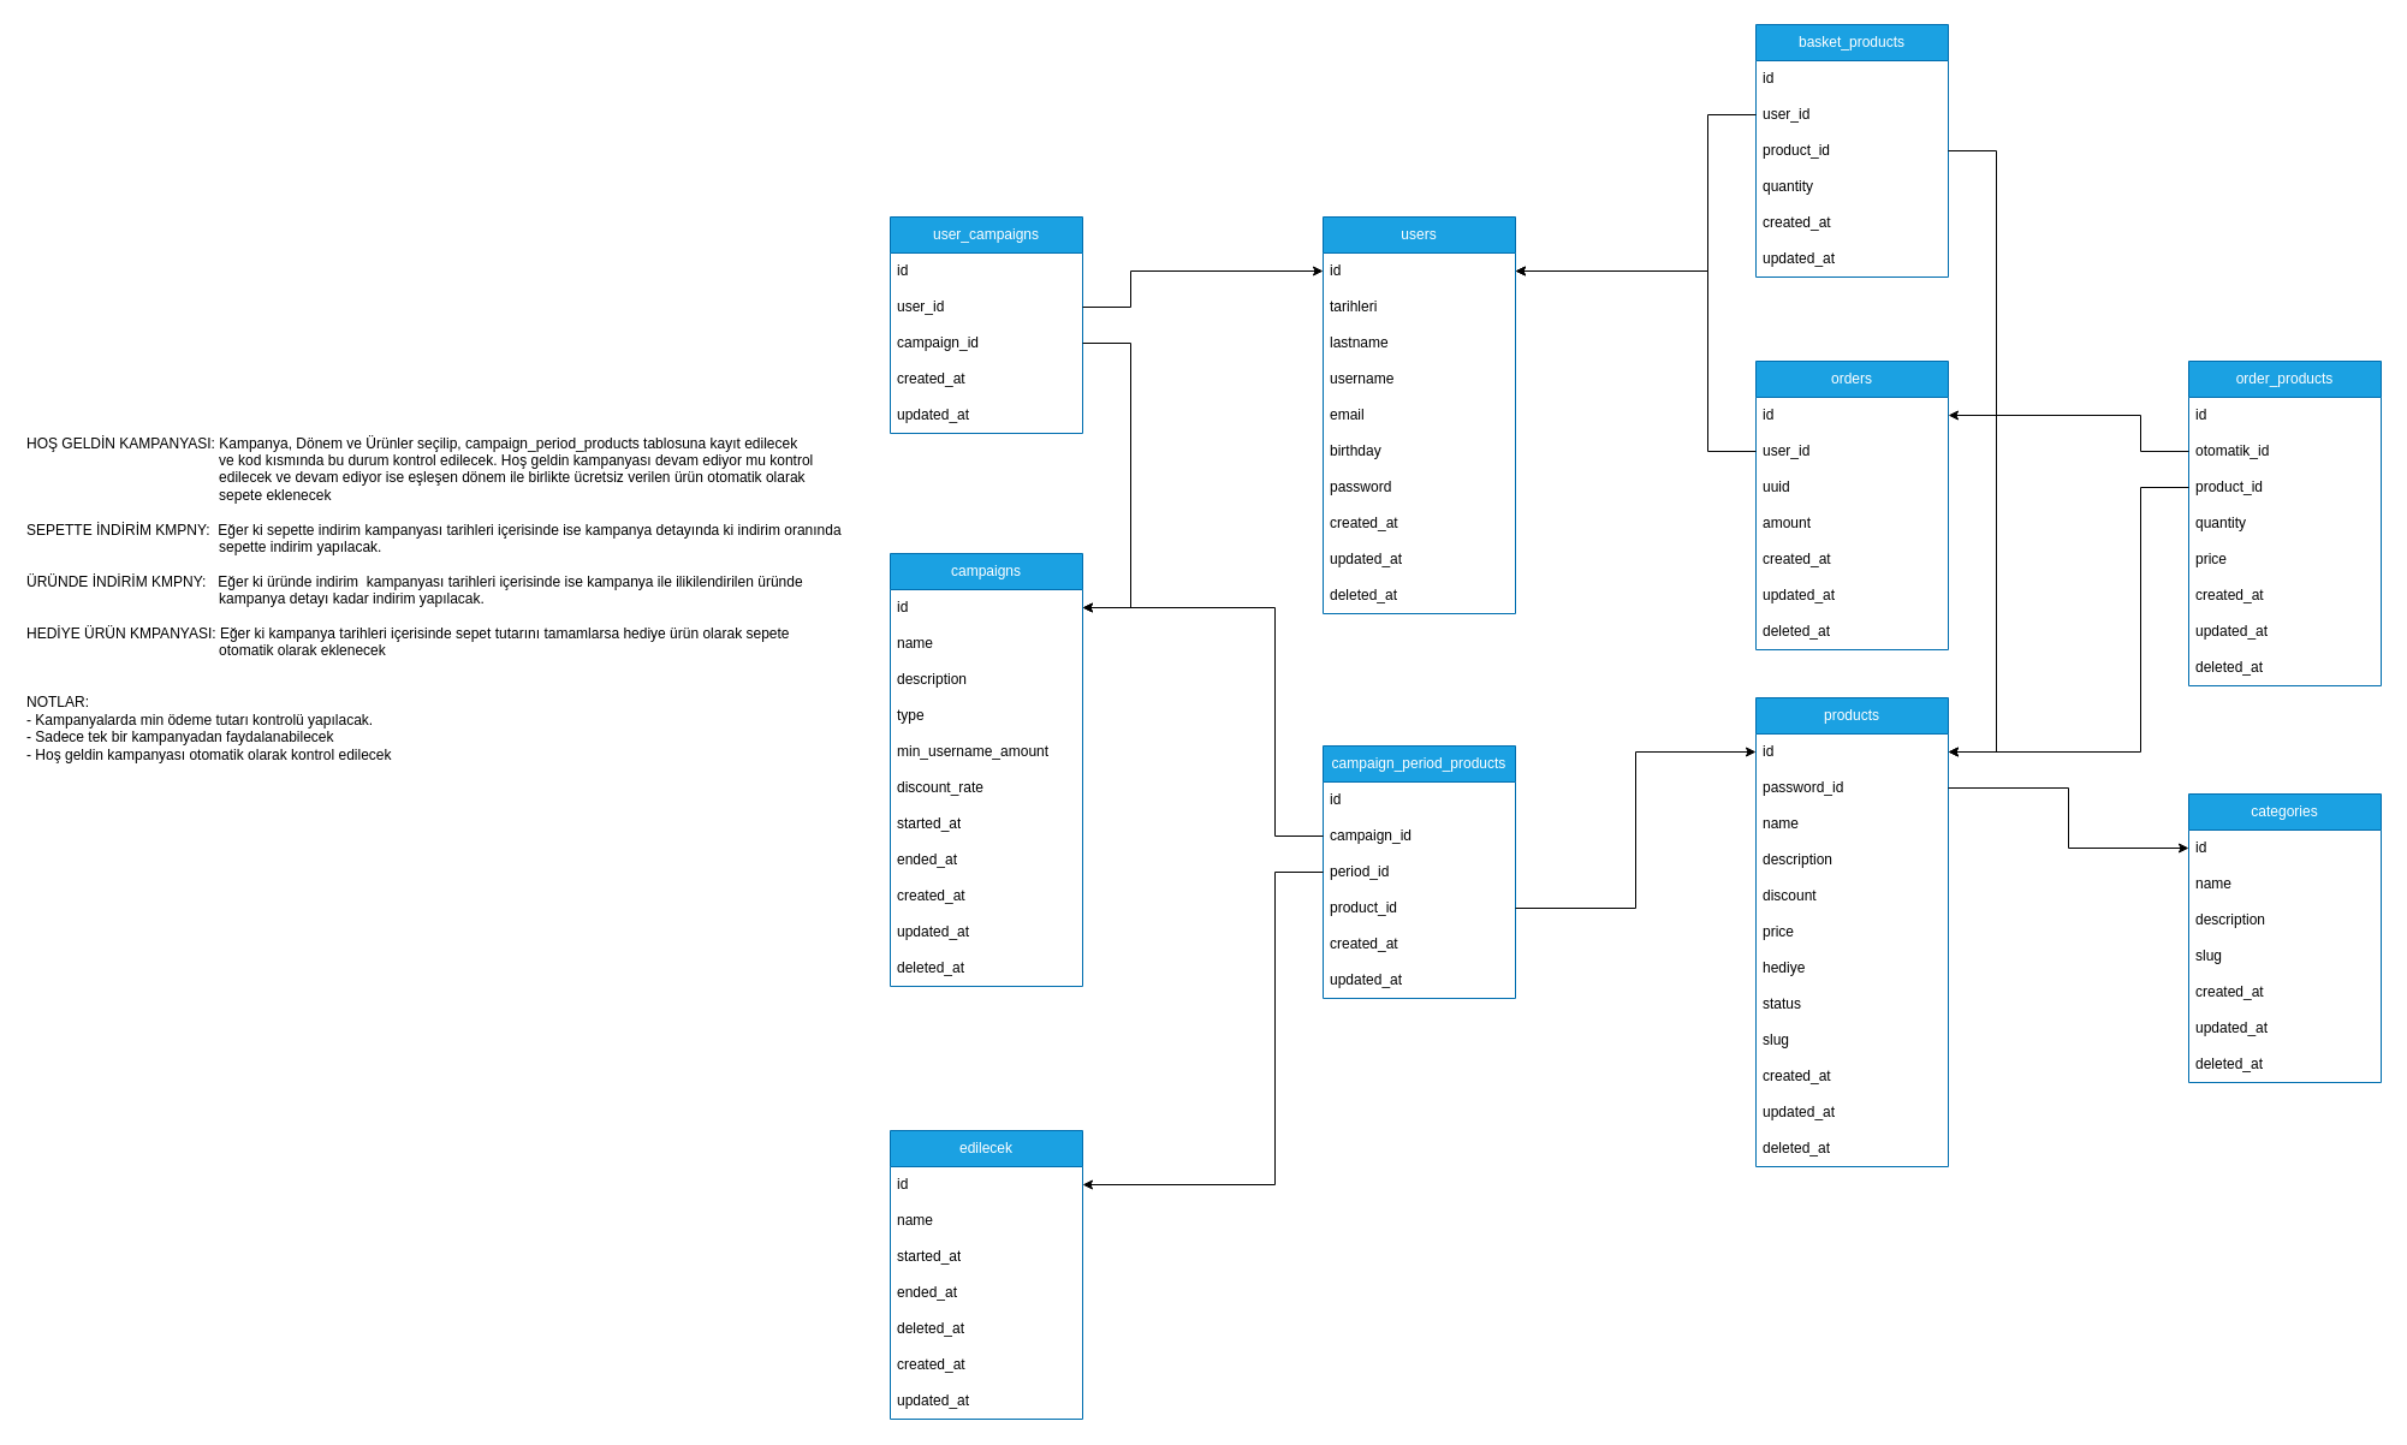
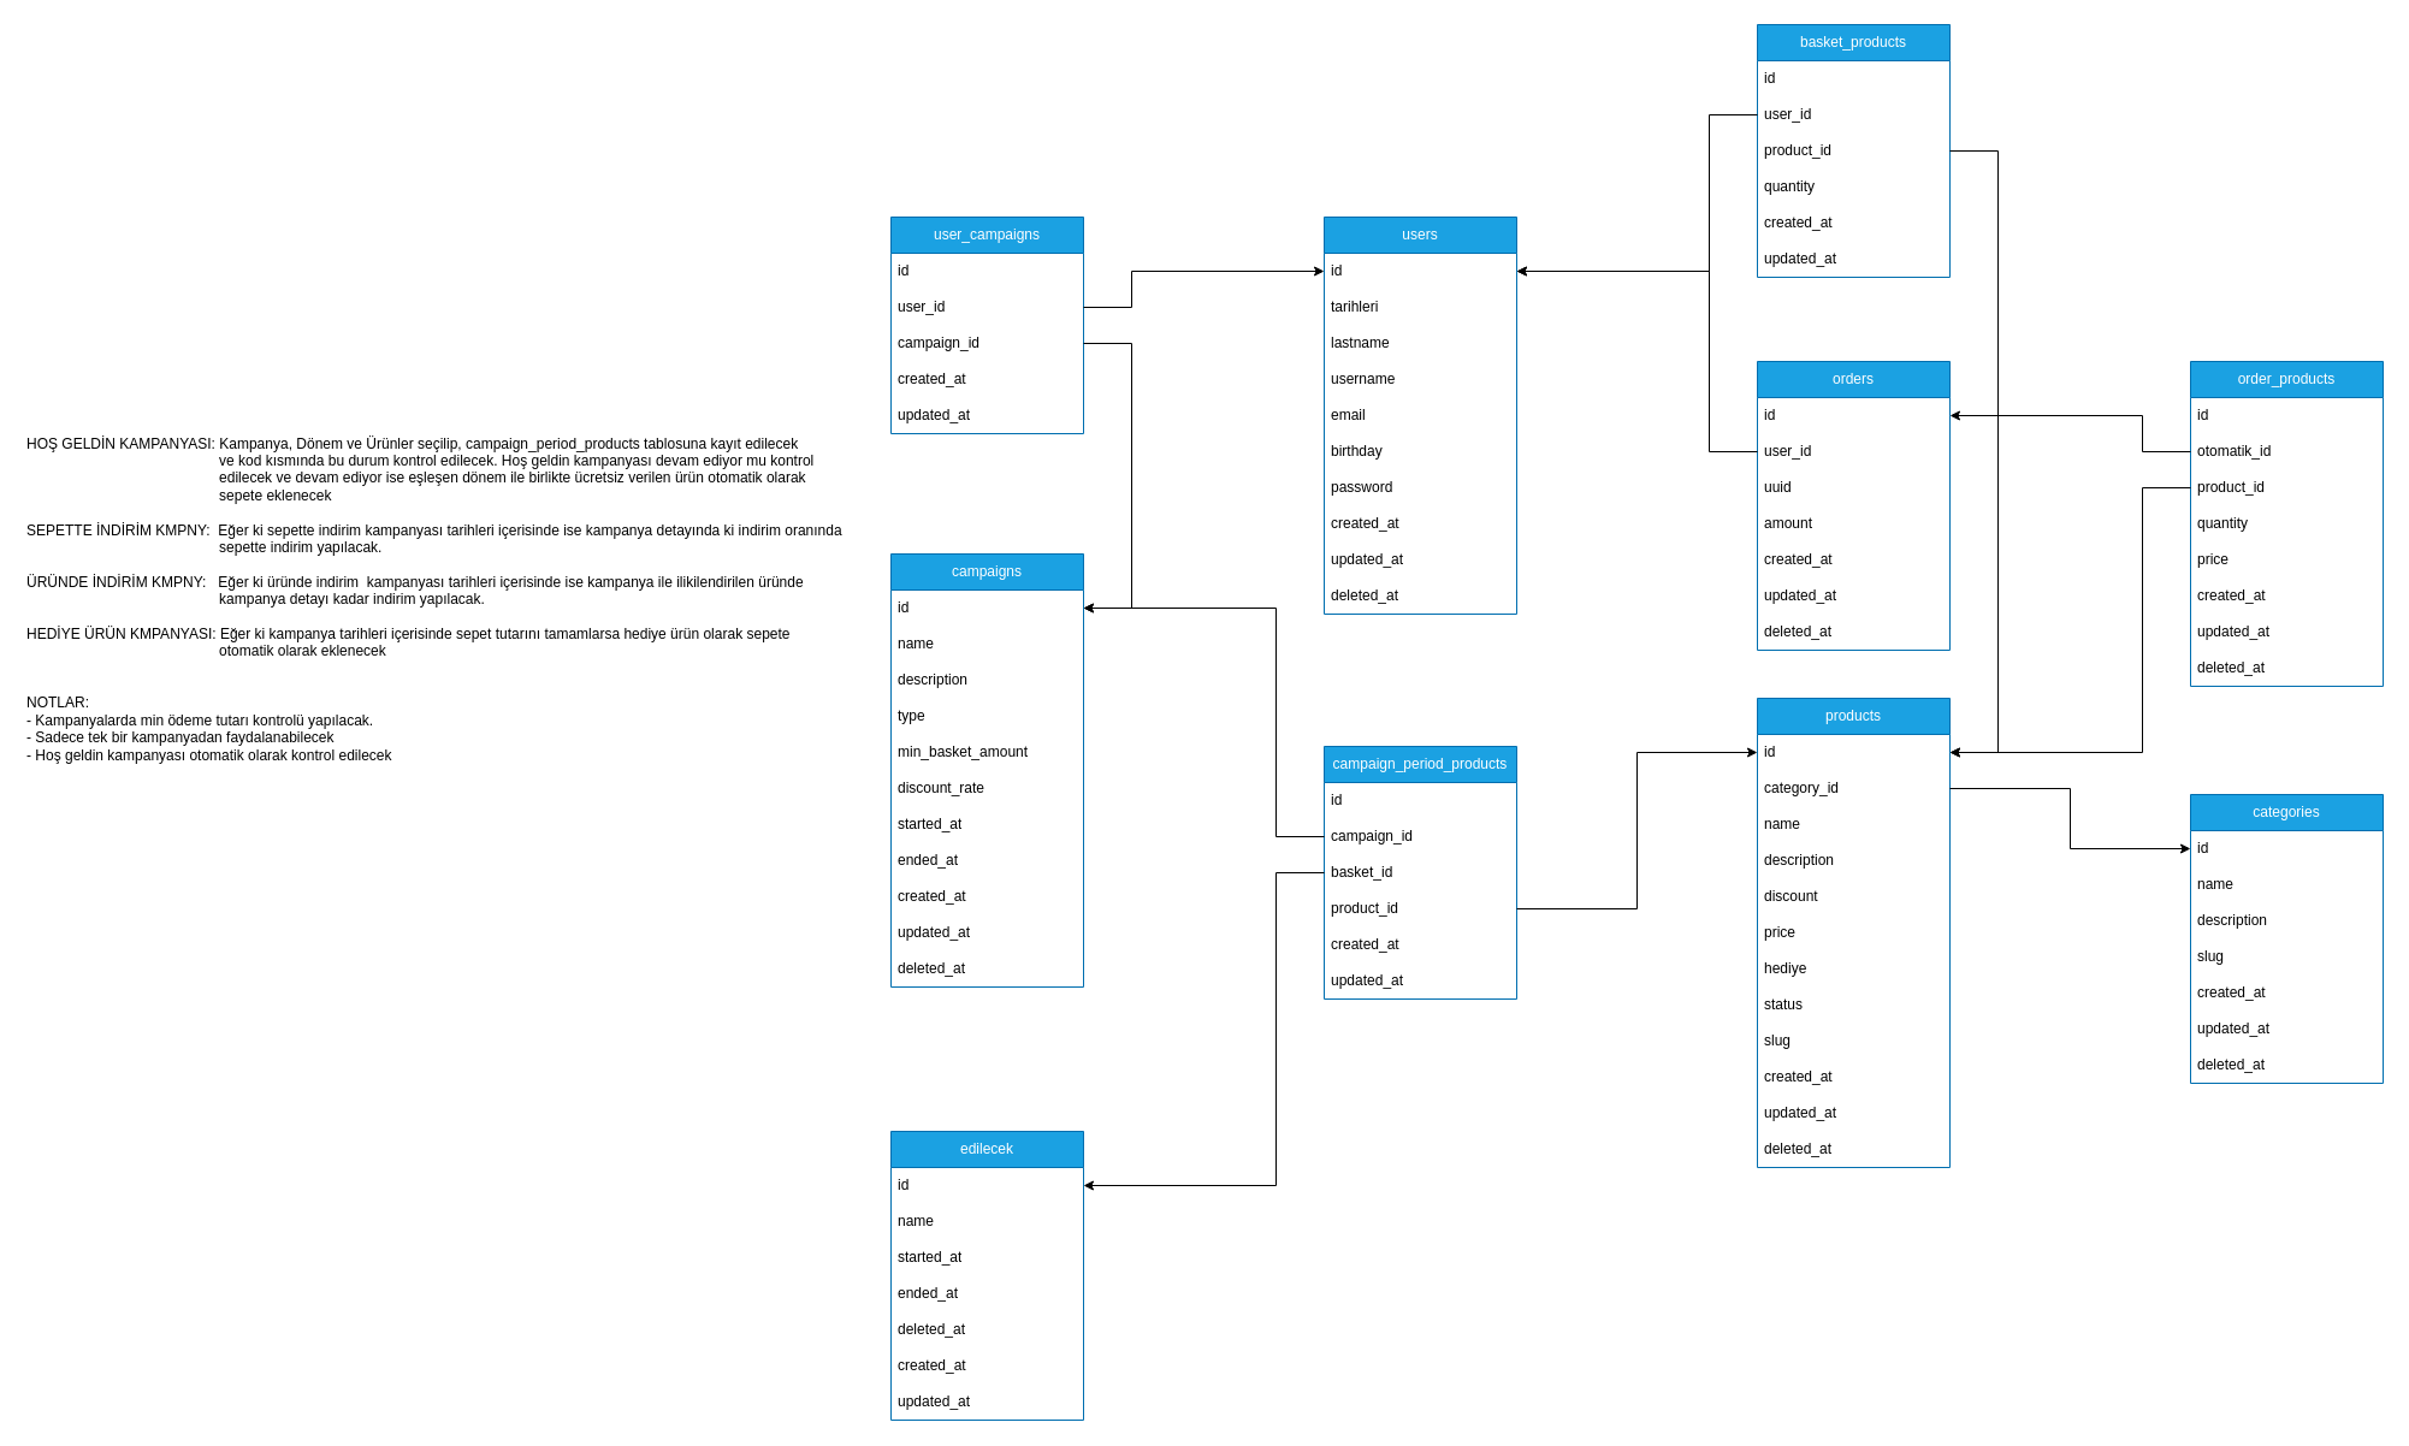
- <mxCell id="63" value="min_username_amount" style="text;strokeColor=none;fillColor=none;align=left;verticalAlign=middle;spacingLeft=4;spacingRight=4;overflow=hidden;points=[[0,0.5],[1,0.5]];portConstraint=eastwest;rotatable=0;whiteSpace=wrap;html=1;" vertex="1" parent="58"><mxGeometry y="150" width="160" height="30" as="geometry" /></mxCell>
+ <mxCell id="63" value="min_basket_amount" style="text;strokeColor=none;fillColor=none;align=left;verticalAlign=middle;spacingLeft=4;spacingRight=4;overflow=hidden;points=[[0,0.5],[1,0.5]];portConstraint=eastwest;rotatable=0;whiteSpace=wrap;html=1;" vertex="1" parent="58"><mxGeometry y="150" width="160" height="30" as="geometry" /></mxCell>
- <mxCell id="22" value="password_id" style="text;strokeColor=none;fillColor=none;align=left;verticalAlign=middle;spacingLeft=4;spacingRight=4;overflow=hidden;points=[[0,0.5],[1,0.5]];portConstraint=eastwest;rotatable=0;whiteSpace=wrap;html=1;" vertex="1" parent="20"><mxGeometry y="60" width="160" height="30" as="geometry" /></mxCell>
+ <mxCell id="22" value="category_id" style="text;strokeColor=none;fillColor=none;align=left;verticalAlign=middle;spacingLeft=4;spacingRight=4;overflow=hidden;points=[[0,0.5],[1,0.5]];portConstraint=eastwest;rotatable=0;whiteSpace=wrap;html=1;" vertex="1" parent="20"><mxGeometry y="60" width="160" height="30" as="geometry" /></mxCell>
- <mxCell id="81" value="period_id" style="text;strokeColor=none;fillColor=none;align=left;verticalAlign=middle;spacingLeft=4;spacingRight=4;overflow=hidden;points=[[0,0.5],[1,0.5]];portConstraint=eastwest;rotatable=0;whiteSpace=wrap;html=1;" vertex="1" parent="78"><mxGeometry y="90" width="160" height="30" as="geometry" /></mxCell>
+ <mxCell id="81" value="basket_id" style="text;strokeColor=none;fillColor=none;align=left;verticalAlign=middle;spacingLeft=4;spacingRight=4;overflow=hidden;points=[[0,0.5],[1,0.5]];portConstraint=eastwest;rotatable=0;whiteSpace=wrap;html=1;" vertex="1" parent="78"><mxGeometry y="90" width="160" height="30" as="geometry" /></mxCell>
